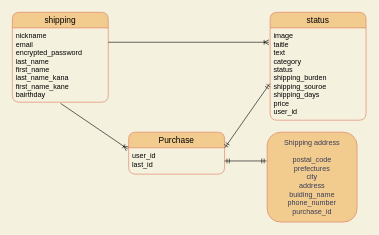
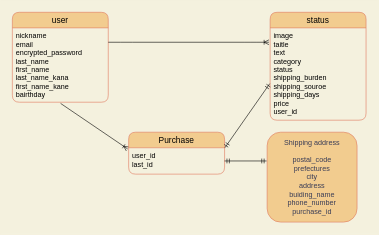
- <mxCell id="4" value="shipping" style="swimlane;fontStyle=0;childLayout=stackLayout;horizontal=1;startSize=26;horizontalStack=0;resizeParent=1;resizeParentMax=0;resizeLast=0;collapsible=1;marginBottom=0;align=center;fontSize=14;rounded=1;sketch=0;strokeColor=#E07A5F;fillColor=#F2CC8F;fontColor=#000000;" vertex="1" parent="1"><mxGeometry x="20" y="20" width="160" height="150" as="geometry" /></mxCell>
+ <mxCell id="4" value="user" style="swimlane;fontStyle=0;childLayout=stackLayout;horizontal=1;startSize=26;horizontalStack=0;resizeParent=1;resizeParentMax=0;resizeLast=0;collapsible=1;marginBottom=0;align=center;fontSize=14;rounded=1;sketch=0;strokeColor=#E07A5F;fillColor=#F2CC8F;fontColor=#000000;" vertex="1" parent="1"><mxGeometry x="20" y="20" width="160" height="150" as="geometry" /></mxCell>
